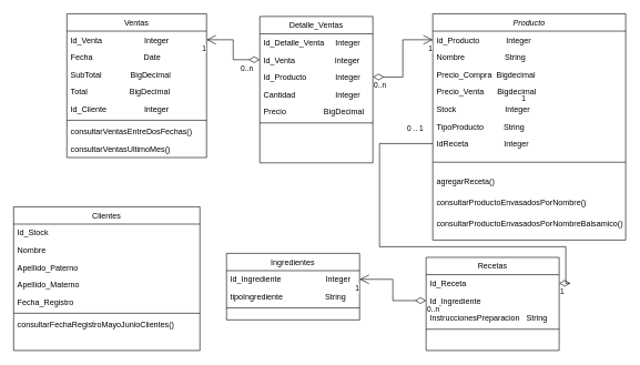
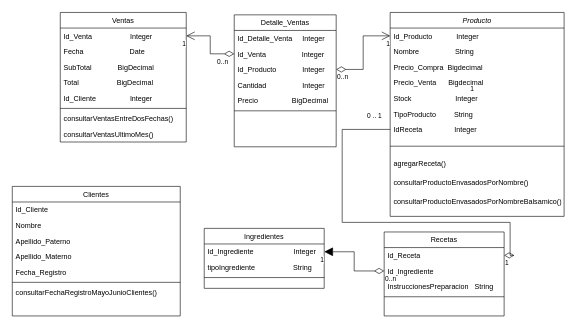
- <mxCell id="15" value="Id_Stock" style="text;align=left;verticalAlign=top;spacingLeft=4;spacingRight=4;overflow=hidden;rotatable=0;points=[[0,0.5],[1,0.5]];portConstraint=eastwest;" vertex="1" parent="14"><mxGeometry y="26" width="280" height="26" as="geometry" /></mxCell>
+ <mxCell id="15" value="Id_Cliente" style="text;align=left;verticalAlign=top;spacingLeft=4;spacingRight=4;overflow=hidden;rotatable=0;points=[[0,0.5],[1,0.5]];portConstraint=eastwest;" vertex="1" parent="14"><mxGeometry y="26" width="280" height="26" as="geometry" /></mxCell>
- <mxCell id="53" value="" style="endArrow=open;html=1;endSize=12;startArrow=diamondThin;startSize=14;startFill=0;edgeStyle=orthogonalEdgeStyle;rounded=0;" edge="1" parent="1" source="46" target="50"><mxGeometry relative="1" as="geometry"><mxPoint x="469.5" y="326" as="sourcePoint" /><mxPoint x="559.5" y="270" as="targetPoint" /></mxGeometry></mxCell>
+ <mxCell id="53" value="" style="endArrow=block;html=1;endSize=12;startArrow=diamondThin;startSize=14;startFill=0;edgeStyle=orthogonalEdgeStyle;rounded=0;" edge="1" parent="1" source="46" target="50"><mxGeometry relative="1" as="geometry"><mxPoint x="469.5" y="326" as="sourcePoint" /><mxPoint x="559.5" y="270" as="targetPoint" /></mxGeometry></mxCell>
